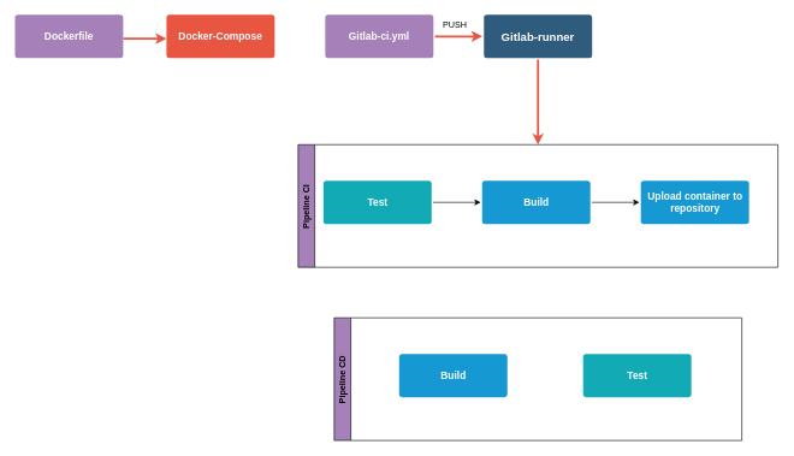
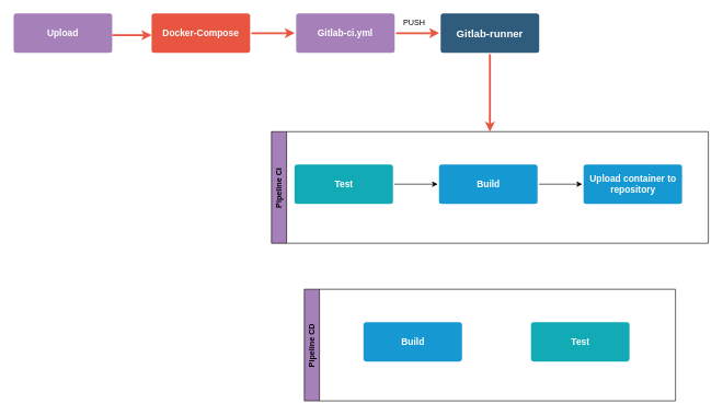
- <mxCell id="6" value="Dockerfile" style="rounded=1;whiteSpace=wrap;html=1;shadow=0;labelBackgroundColor=none;strokeColor=none;strokeWidth=3;fillColor=#A680B8;fontFamily=Helvetica;fontSize=14;fontColor=#FFFFFF;align=center;spacing=5;fontStyle=1;arcSize=7;perimeterSpacing=2;" vertex="1" parent="1"><mxGeometry x="20" y="20" width="150" height="60" as="geometry" /></mxCell>
+ <mxCell id="6" value="Upload" style="rounded=1;whiteSpace=wrap;html=1;shadow=0;labelBackgroundColor=none;strokeColor=none;strokeWidth=3;fillColor=#A680B8;fontFamily=Helvetica;fontSize=14;fontColor=#FFFFFF;align=center;spacing=5;fontStyle=1;arcSize=7;perimeterSpacing=2;" vertex="1" parent="1"><mxGeometry x="20" y="20" width="150" height="60" as="geometry" /></mxCell>
+ <mxCell id="3" value="" style="edgeStyle=none;rounded=1;jumpStyle=none;html=1;shadow=0;labelBackgroundColor=none;startArrow=none;startFill=0;jettySize=auto;orthogonalLoop=1;strokeColor=#E85642;strokeWidth=3;fontFamily=Helvetica;fontSize=14;fontColor=#FFFFFF;spacing=5;fontStyle=1;fillColor=#b0e3e6;exitX=1;exitY=0.5;exitDx=0;exitDy=0;entryX=0;entryY=0.5;entryDx=0;entryDy=0;" parent="1" source="4" target="5" edge="1"><mxGeometry relative="1" as="geometry"><mxPoint x="386" y="85.5" as="sourcePoint" /><mxPoint x="450" y="50" as="targetPoint" /></mxGeometry></mxCell>
